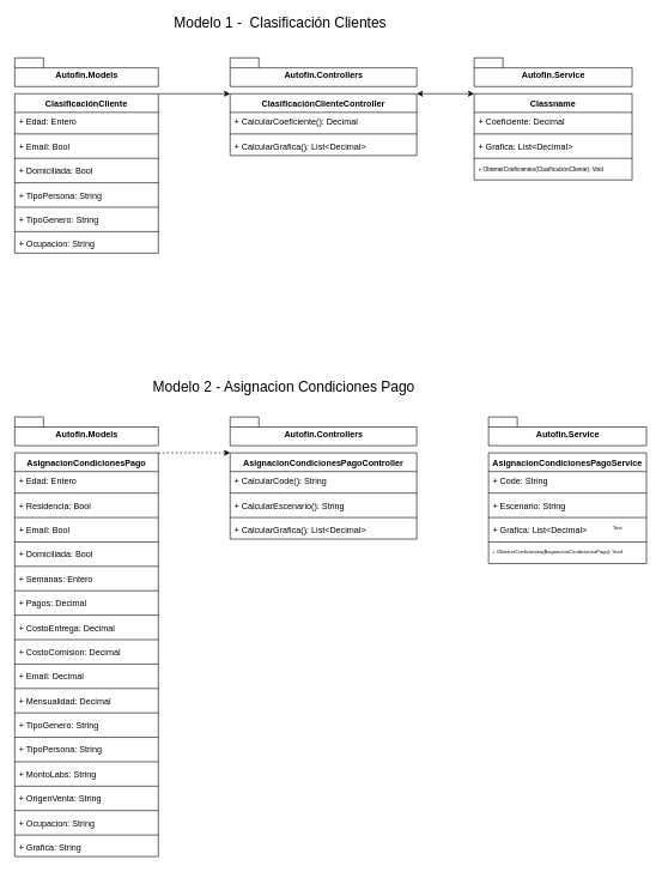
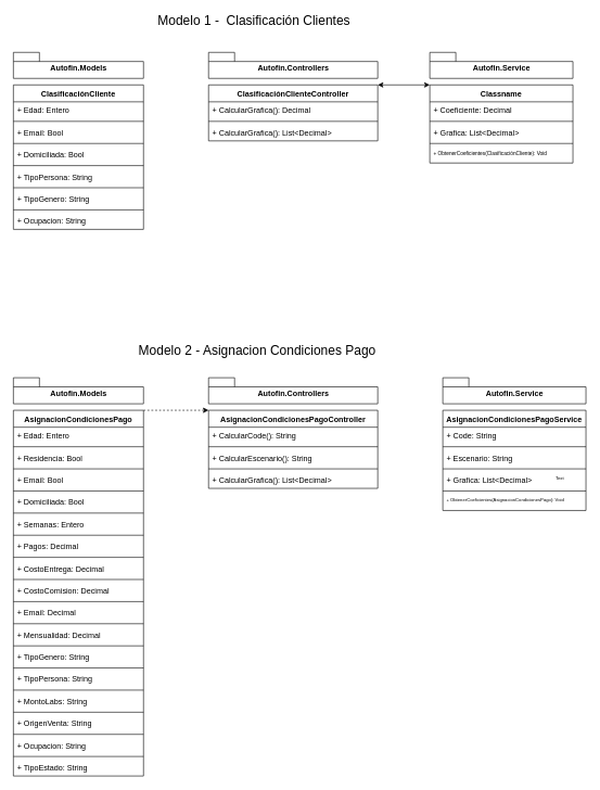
- <mxCell id="80" value="" style="endArrow=classic;html=1;rounded=0;fontSize=8;exitX=1;exitY=0;exitDx=0;exitDy=0;entryX=0;entryY=0;entryDx=0;entryDy=0;" edge="1" parent="1" source="58" target="70"><mxGeometry width="50" height="50" relative="1" as="geometry"><mxPoint x="410" y="280" as="sourcePoint" /><mxPoint x="460" y="230" as="targetPoint" /></mxGeometry></mxCell>
- <mxCell id="71" value="+ CalcularCoeficiente(): Decimal&#10;" style="text;strokeColor=none;fillColor=none;align=left;verticalAlign=top;spacingLeft=4;spacingRight=4;overflow=hidden;rotatable=0;points=[[0,0.5],[1,0.5]];portConstraint=eastwest;fontSize=12;" vertex="1" parent="70"><mxGeometry y="26" width="260" height="26" as="geometry" /></mxCell>
+ <mxCell id="71" value="+ CalcularGrafica(): Decimal&#10;" style="text;strokeColor=none;fillColor=none;align=left;verticalAlign=top;spacingLeft=4;spacingRight=4;overflow=hidden;rotatable=0;points=[[0,0.5],[1,0.5]];portConstraint=eastwest;fontSize=12;" vertex="1" parent="70"><mxGeometry y="26" width="260" height="26" as="geometry" /></mxCell>
- <mxCell id="33" value="+ Grafica: String" style="text;strokeColor=none;fillColor=none;align=left;verticalAlign=top;spacingLeft=4;spacingRight=4;overflow=hidden;rotatable=0;points=[[0,0.5],[1,0.5]];portConstraint=eastwest;" vertex="1" parent="2"><mxGeometry y="536" width="200" height="26" as="geometry" /></mxCell>
+ <mxCell id="33" value="+ TipoEstado: String" style="text;strokeColor=none;fillColor=none;align=left;verticalAlign=top;spacingLeft=4;spacingRight=4;overflow=hidden;rotatable=0;points=[[0,0.5],[1,0.5]];portConstraint=eastwest;" vertex="1" parent="2"><mxGeometry y="536" width="200" height="26" as="geometry" /></mxCell>
